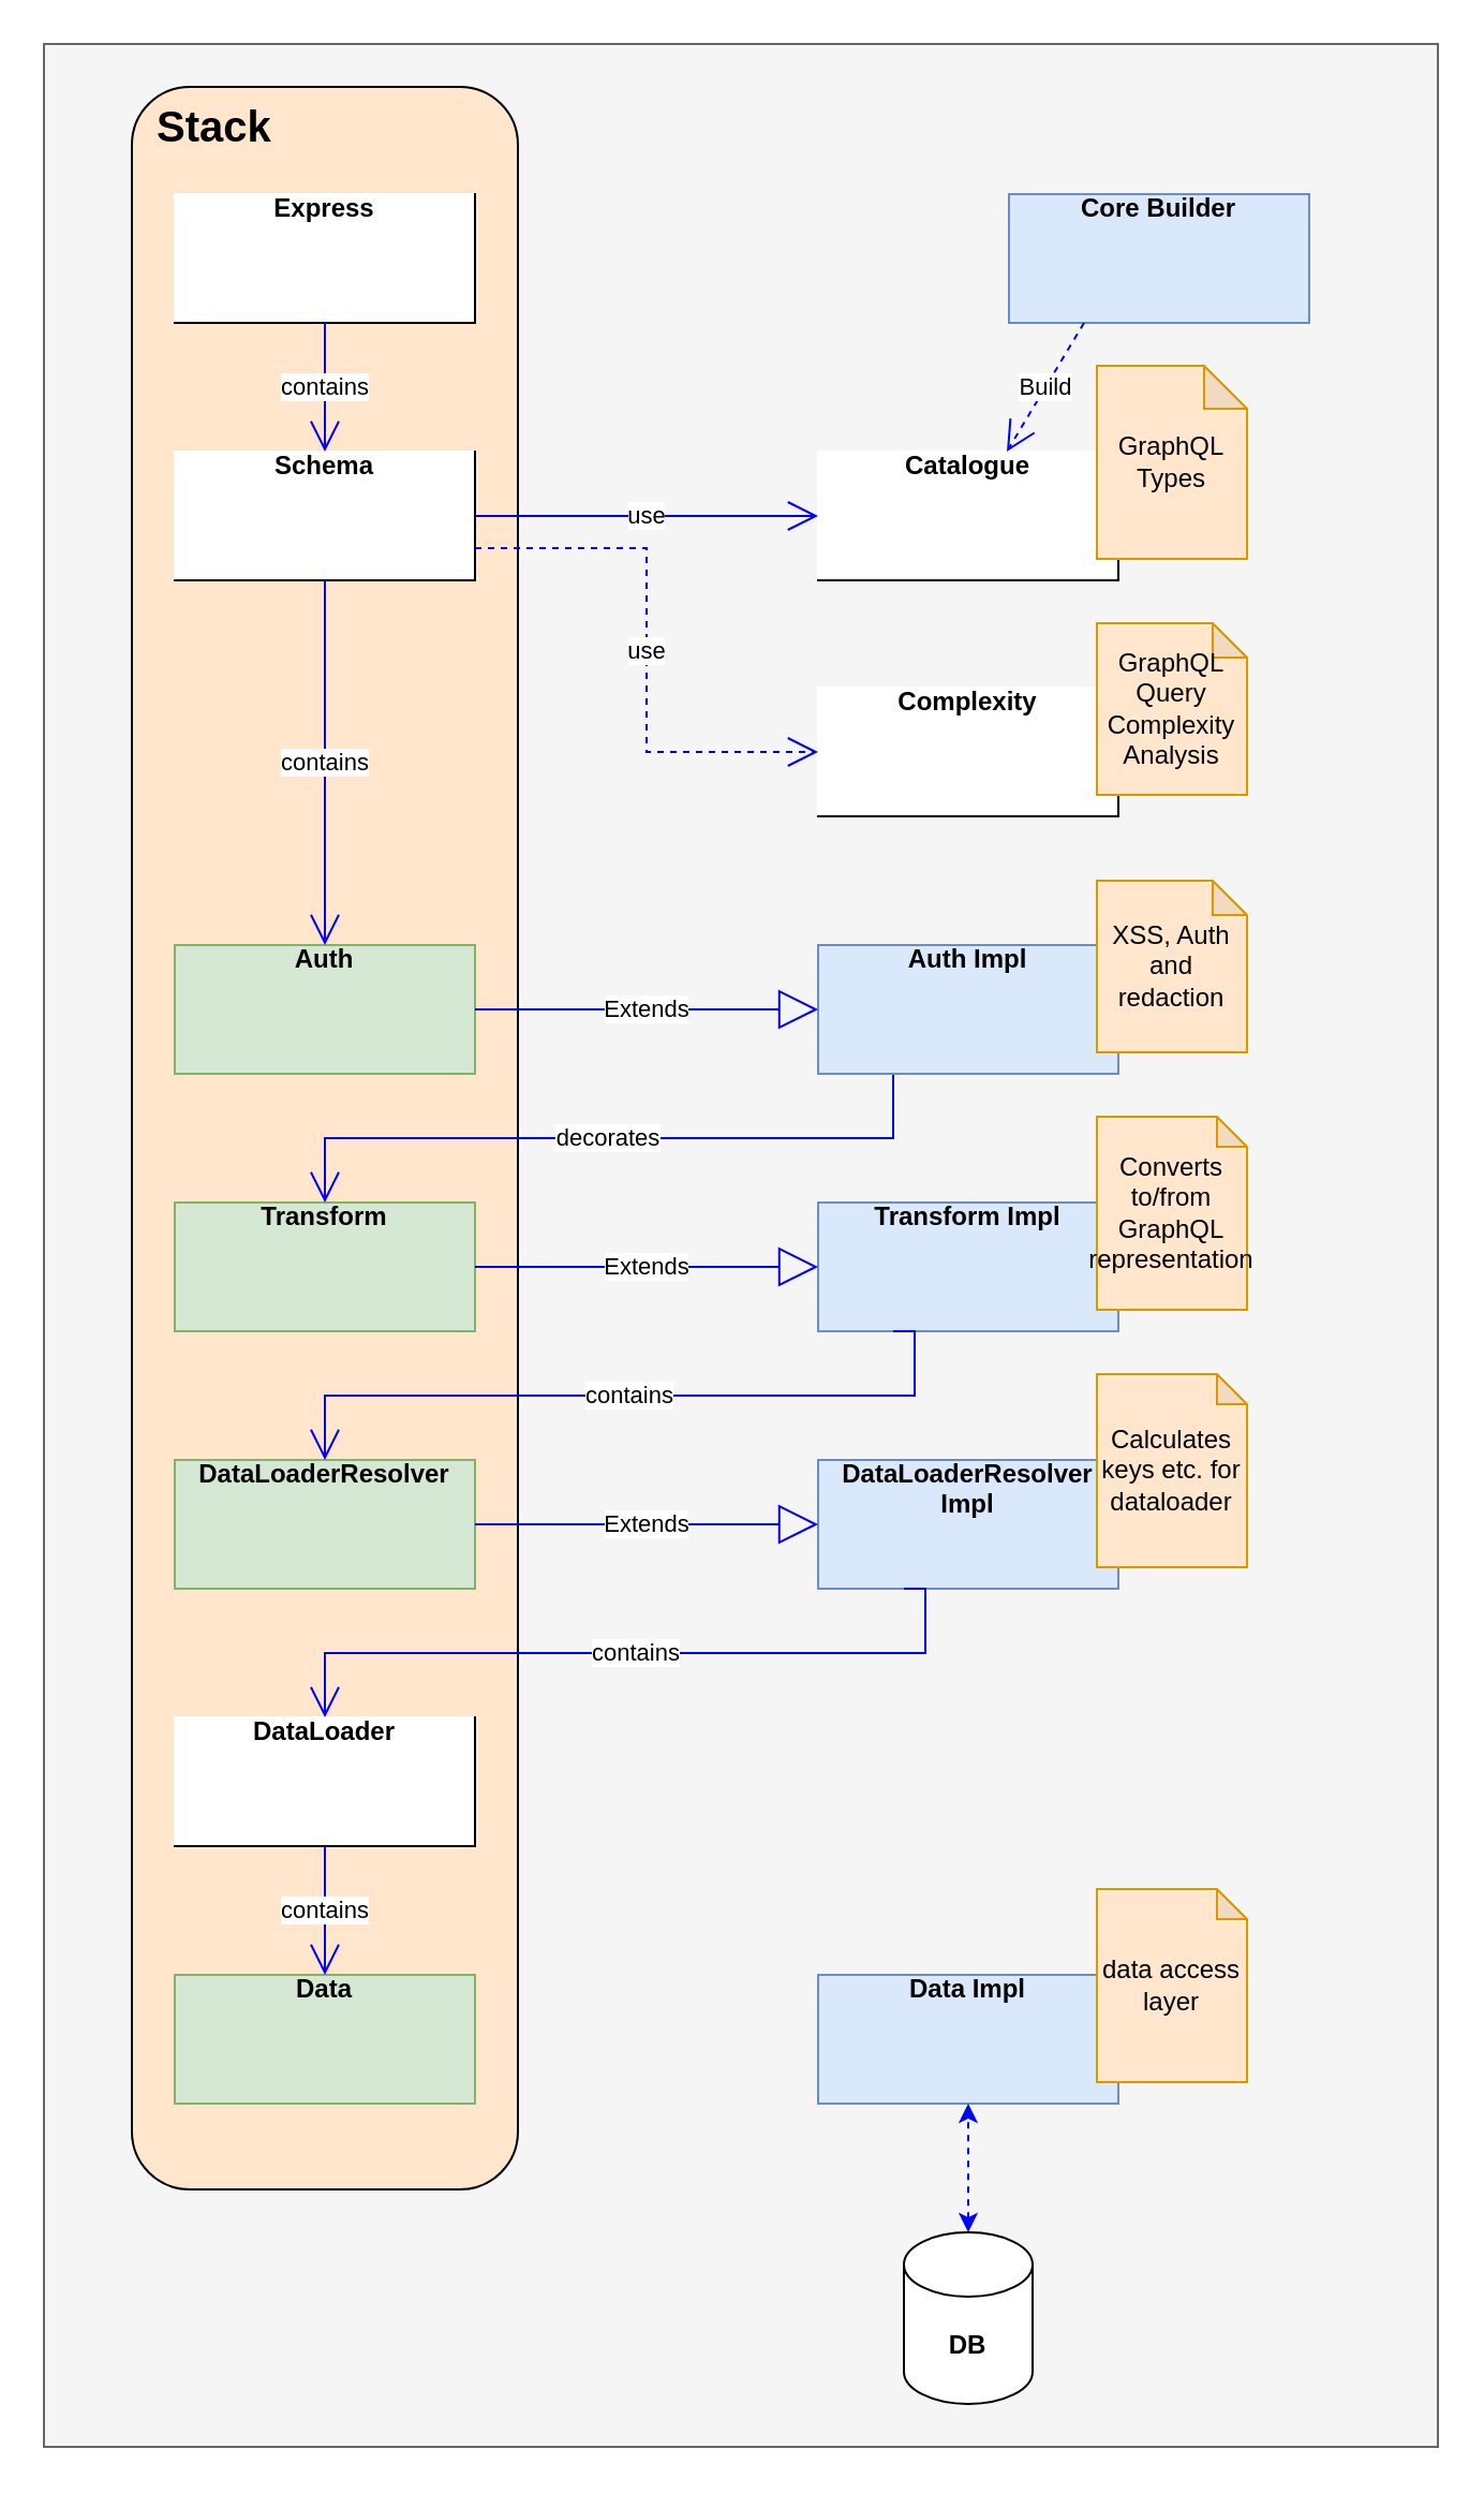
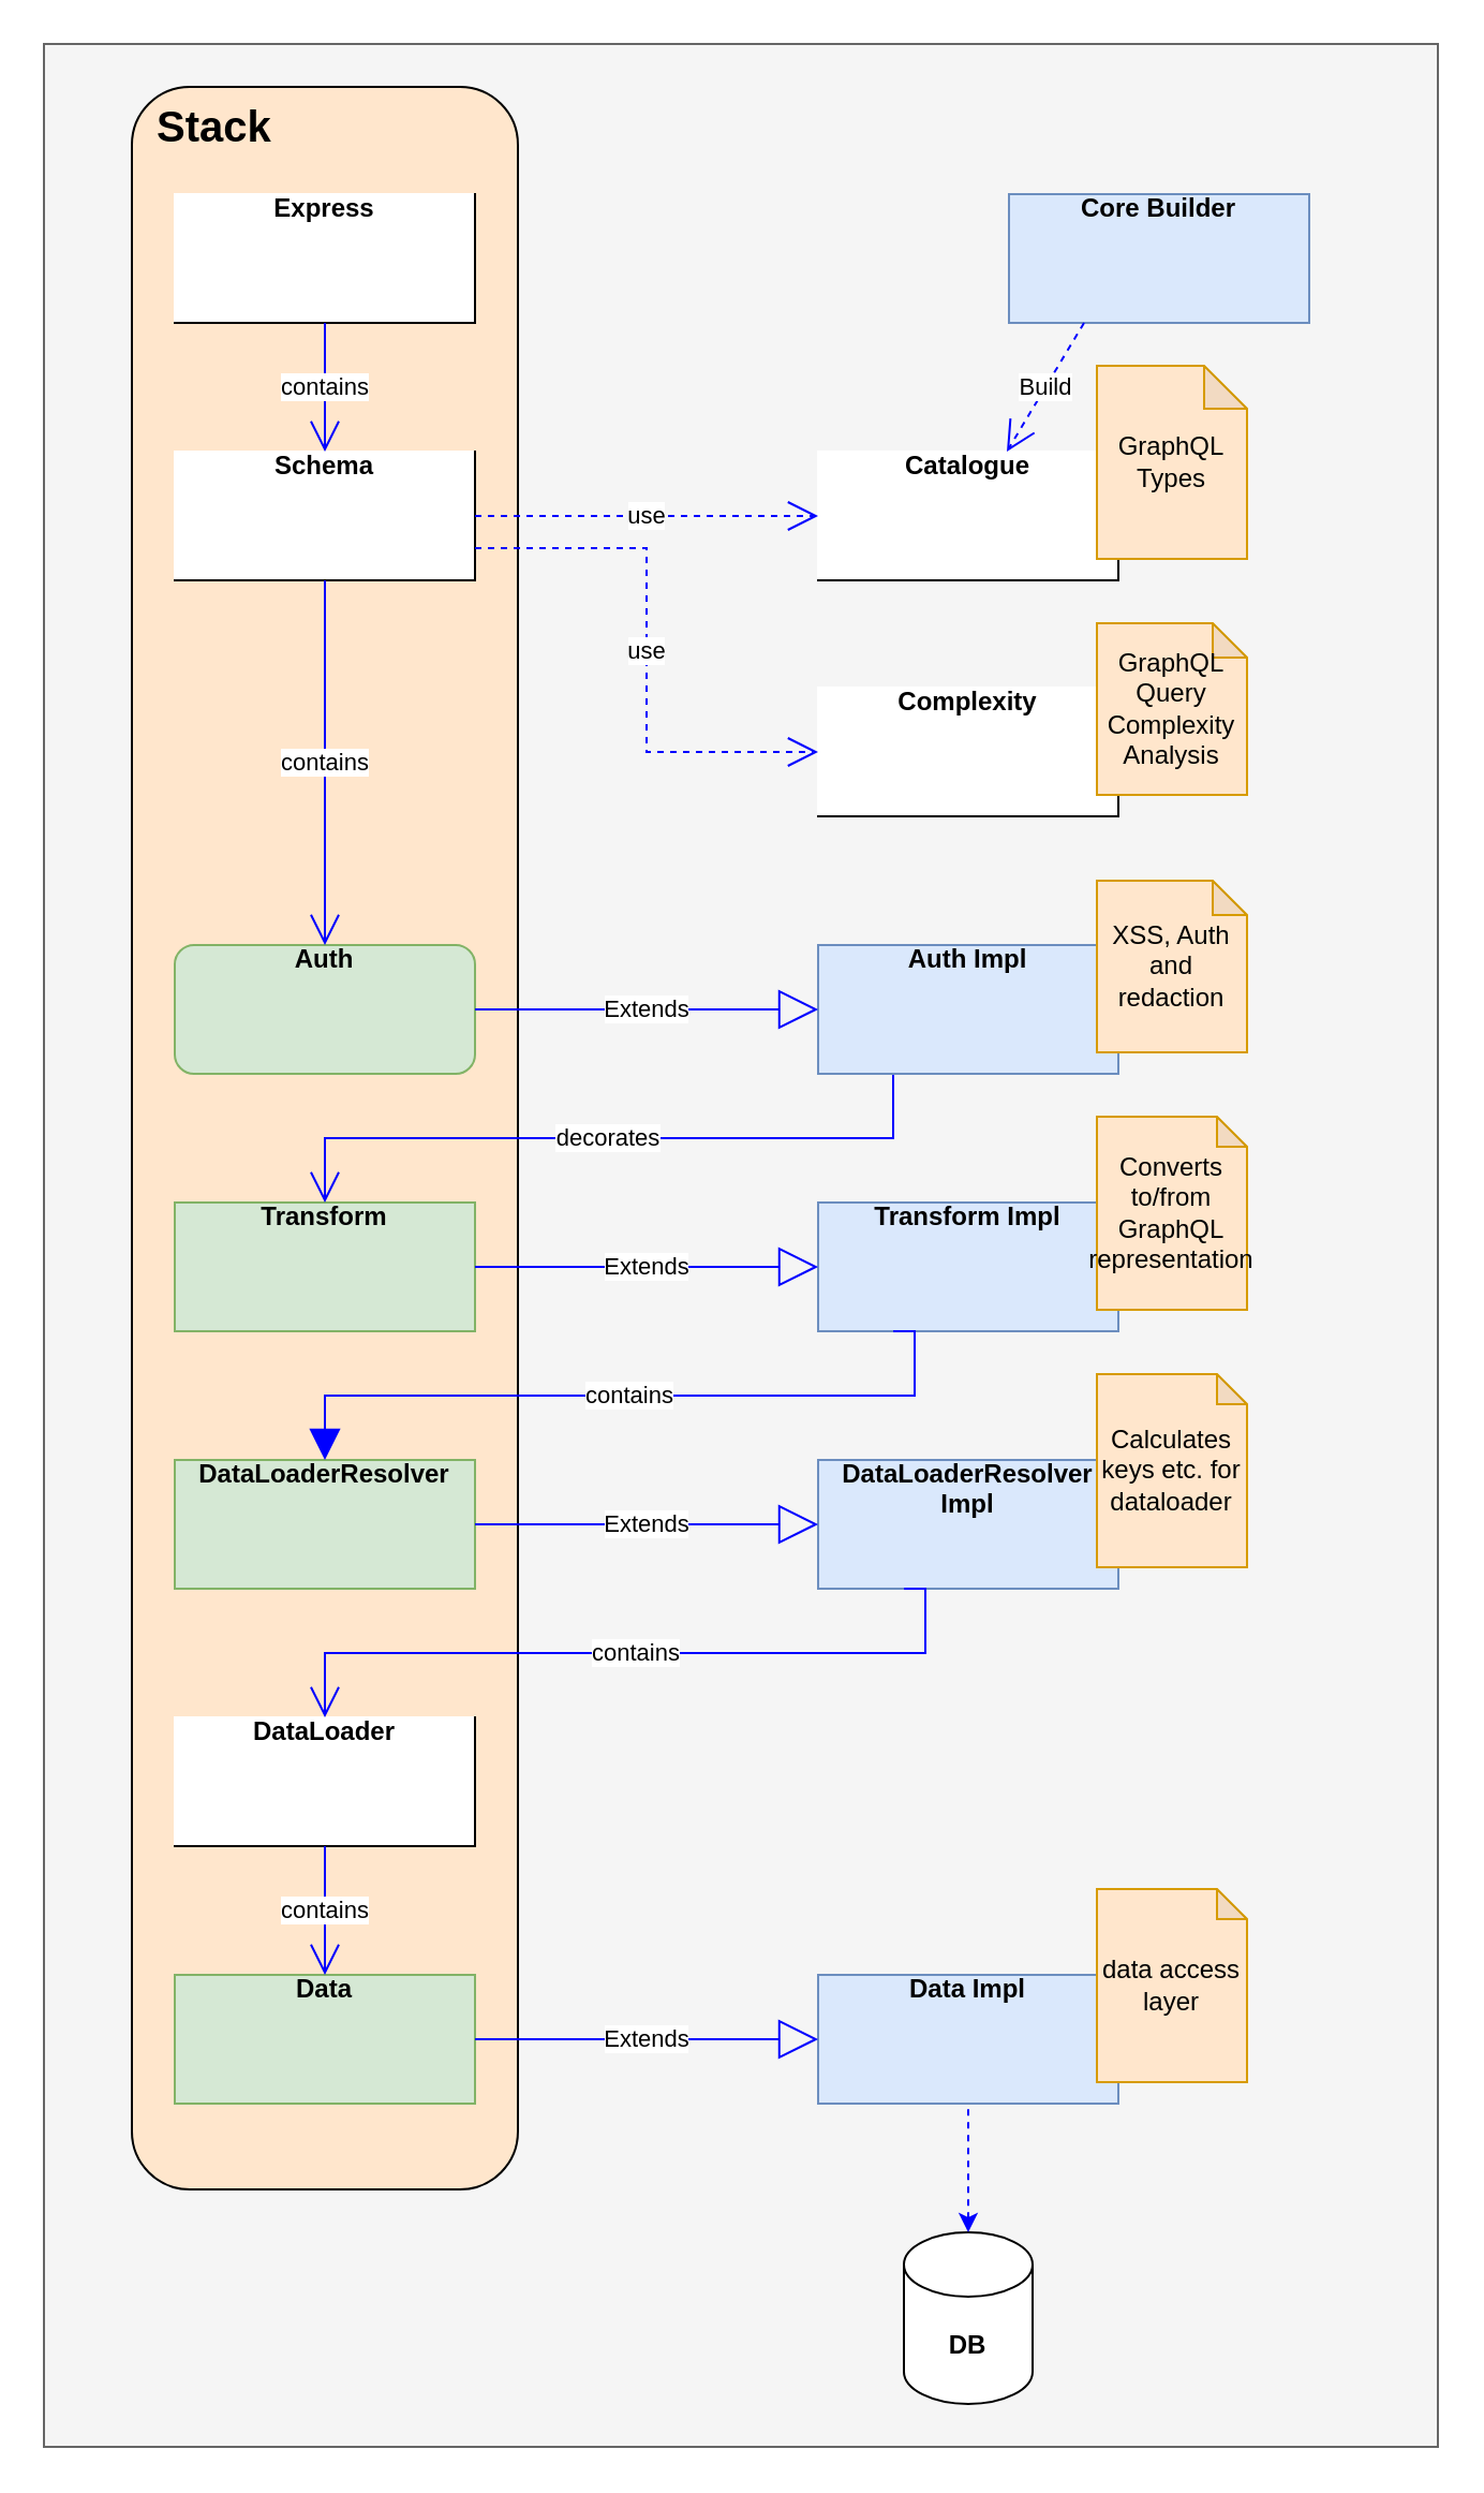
- <mxCell id="19" value="use" style="endArrow=open;endFill=1;endSize=12;html=1;rounded=0;exitX=1;exitY=0.5;exitDx=0;exitDy=0;entryX=0;entryY=0.5;entryDx=0;entryDy=0;edgeStyle=orthogonalEdgeStyle;dashed=0;strokeColor=#0000FF;fontColor=#000000;labelBackgroundColor=#FFFFFF;" parent="1" source="4" target="6" edge="1"><mxGeometry width="160" relative="1" as="geometry"><mxPoint x="161" y="280" as="sourcePoint" /><mxPoint x="161" y="340" as="targetPoint" /></mxGeometry></mxCell>
+ <mxCell id="19" value="use" style="endArrow=open;endFill=1;endSize=12;html=1;rounded=0;exitX=1;exitY=0.5;exitDx=0;exitDy=0;entryX=0;entryY=0.5;entryDx=0;entryDy=0;edgeStyle=orthogonalEdgeStyle;dashed=1;strokeColor=#0000FF;fontColor=#000000;labelBackgroundColor=#FFFFFF;" parent="1" source="4" target="6" edge="1"><mxGeometry width="160" relative="1" as="geometry"><mxPoint x="161" y="280" as="sourcePoint" /><mxPoint x="161" y="340" as="targetPoint" /></mxGeometry></mxCell>
- <mxCell id="5" value="&lt;b&gt;Auth&lt;/b&gt;" style="verticalAlign=top;align=center;overflow=fill;fontSize=12;fontFamily=Helvetica;html=1;fillColor=#d5e8d4;strokeColor=#82b366;fontColor=#000000;" parent="1" vertex="1"><mxGeometry x="81" y="440" width="140" height="60" as="geometry" /></mxCell>
+ <mxCell id="5" value="&lt;b&gt;Auth&lt;/b&gt;" style="verticalAlign=top;align=center;overflow=fill;fontSize=12;fontFamily=Helvetica;html=1;fillColor=#d5e8d4;strokeColor=#82b366;fontColor=#000000;rounded=1;" parent="1" vertex="1"><mxGeometry x="81" y="440" width="140" height="60" as="geometry" /></mxCell>
- <mxCell id="21" value="contains" style="endArrow=open;endFill=1;endSize=12;html=1;rounded=0;edgeStyle=orthogonalEdgeStyle;entryX=0.5;entryY=0;entryDx=0;entryDy=0;exitX=0.25;exitY=1;exitDx=0;exitDy=0;strokeColor=#0000FF;fontColor=#000000;labelBackgroundColor=#FFFFFF;" parent="1" source="16" target="20" edge="1"><mxGeometry width="160" relative="1" as="geometry"><mxPoint x="436" y="510" as="sourcePoint" /><mxPoint x="161" y="570" as="targetPoint" /><Array as="points"><mxPoint x="426" y="650" /><mxPoint x="151" y="650" /></Array></mxGeometry></mxCell>
+ <mxCell id="21" value="contains" style="endArrow=block;endFill=1;endSize=12;html=1;rounded=0;edgeStyle=orthogonalEdgeStyle;entryX=0.5;entryY=0;entryDx=0;entryDy=0;exitX=0.25;exitY=1;exitDx=0;exitDy=0;strokeColor=#0000FF;fontColor=#000000;labelBackgroundColor=#FFFFFF;" parent="1" source="16" target="20" edge="1"><mxGeometry width="160" relative="1" as="geometry"><mxPoint x="436" y="510" as="sourcePoint" /><mxPoint x="161" y="570" as="targetPoint" /><Array as="points"><mxPoint x="426" y="650" /><mxPoint x="151" y="650" /></Array></mxGeometry></mxCell>
+ <mxCell id="28" value="Extends" style="endArrow=block;endSize=16;endFill=0;html=1;rounded=0;exitX=1;exitY=0.5;exitDx=0;exitDy=0;entryX=0;entryY=0.5;entryDx=0;entryDy=0;strokeColor=#0000FF;fontColor=#000000;labelBackgroundColor=#FFFFFF;" parent="1" source="26" target="27" edge="1"><mxGeometry width="160" relative="1" as="geometry"><mxPoint x="231" y="720" as="sourcePoint" /><mxPoint x="401" y="720" as="targetPoint" /></mxGeometry></mxCell>
- <mxCell id="33" value="" style="endArrow=classic;startArrow=classic;html=1;rounded=0;dashed=1;fontSize=12;strokeColor=#0000FF;fontColor=#000000;" parent="1" source="32" target="27" edge="1"><mxGeometry width="50" height="50" relative="1" as="geometry"><mxPoint x="341" y="660" as="sourcePoint" /><mxPoint x="391" y="610" as="targetPoint" /></mxGeometry></mxCell>
+ <mxCell id="33" value="" style="endArrow=none;startArrow=classic;html=1;rounded=0;dashed=1;fontSize=12;strokeColor=#0000FF;fontColor=#000000;" parent="1" source="32" target="27" edge="1"><mxGeometry width="50" height="50" relative="1" as="geometry"><mxPoint x="341" y="660" as="sourcePoint" /><mxPoint x="391" y="610" as="targetPoint" /></mxGeometry></mxCell>
